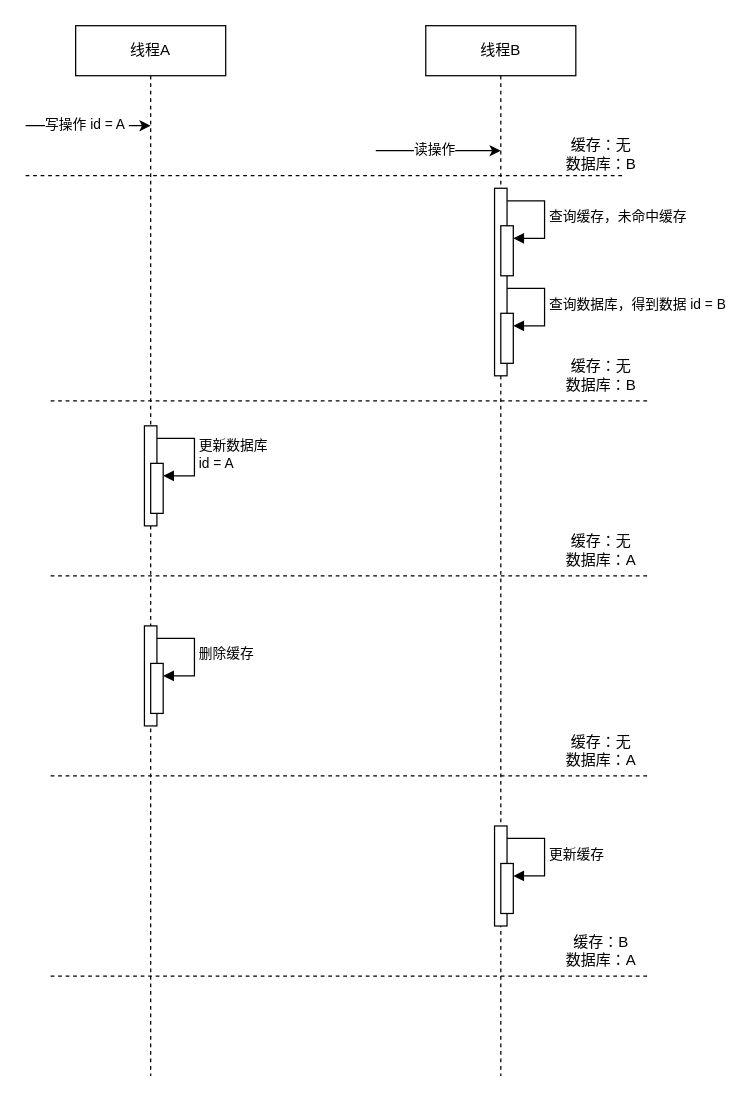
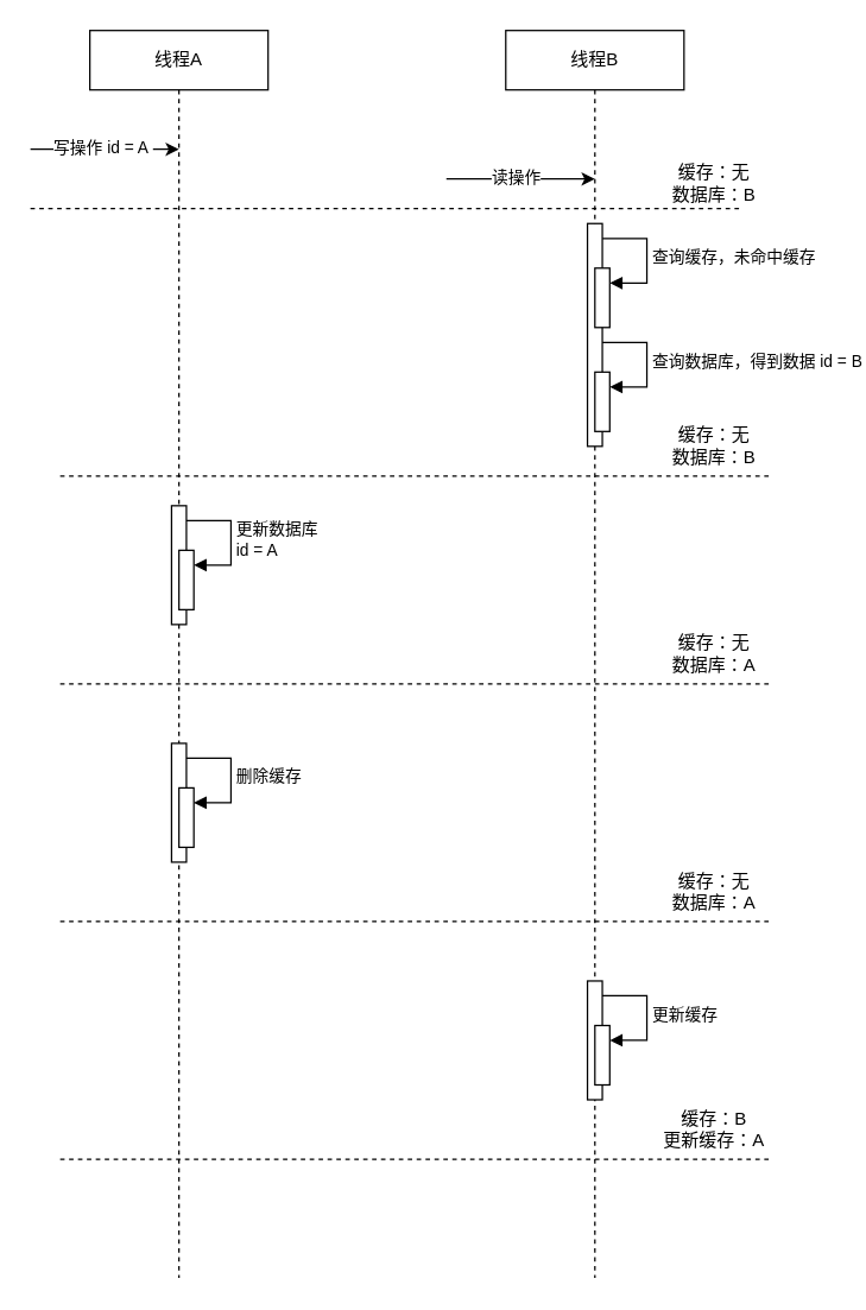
- <mxCell id="31" value="缓存：B&lt;div&gt;数据库：A&lt;/div&gt;" style="text;html=1;align=center;verticalAlign=middle;resizable=0;points=[];autosize=1;strokeColor=none;fillColor=none;" vertex="1" parent="1"><mxGeometry x="440" y="740" width="80" height="40" as="geometry" /></mxCell>
+ <mxCell id="31" value="缓存：B&lt;div&gt;更新缓存：A&lt;/div&gt;" style="text;html=1;align=center;verticalAlign=middle;resizable=0;points=[];autosize=1;strokeColor=none;fillColor=none;" vertex="1" parent="1"><mxGeometry x="440" y="740" width="80" height="40" as="geometry" /></mxCell>
